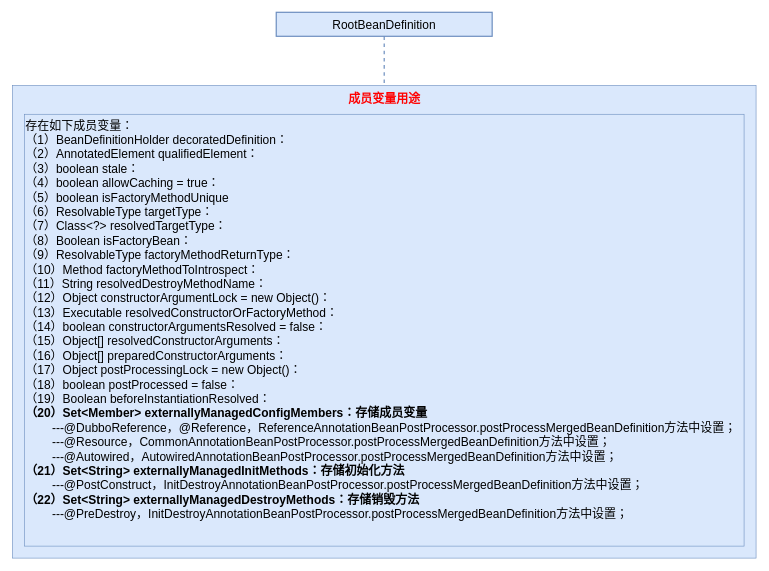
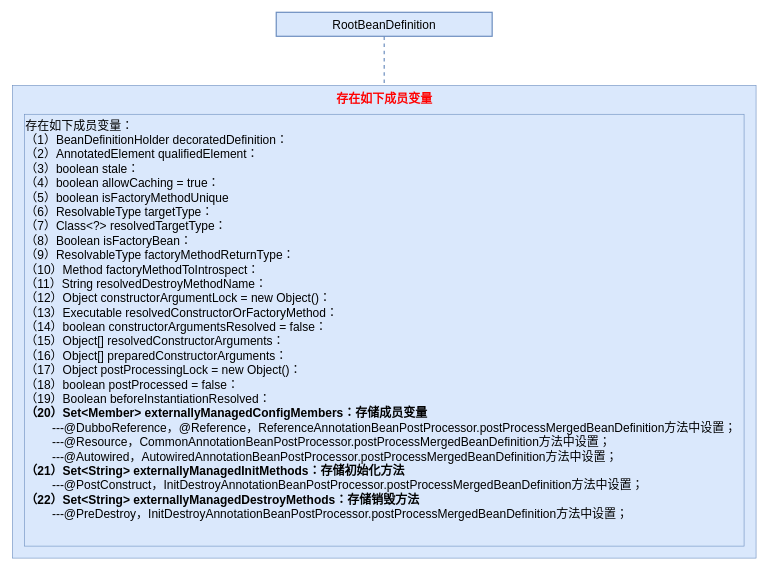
- <mxCell id="5" value="&lt;span style=&quot;font-size: 20px;&quot;&gt;成员变量用途&lt;/span&gt;" style="text;html=1;align=center;verticalAlign=middle;whiteSpace=wrap;rounded=0;fontColor=#FF0000;fontStyle=1" parent="1" vertex="1"><mxGeometry x="337.5" y="150" width="605" height="26" as="geometry" /></mxCell>
+ <mxCell id="5" value="&lt;span style=&quot;font-size: 20px;&quot;&gt;存在如下成员变量&lt;/span&gt;" style="text;html=1;align=center;verticalAlign=middle;whiteSpace=wrap;rounded=0;fontColor=#FF0000;fontStyle=1" parent="1" vertex="1"><mxGeometry x="337.5" y="150" width="605" height="26" as="geometry" /></mxCell>
